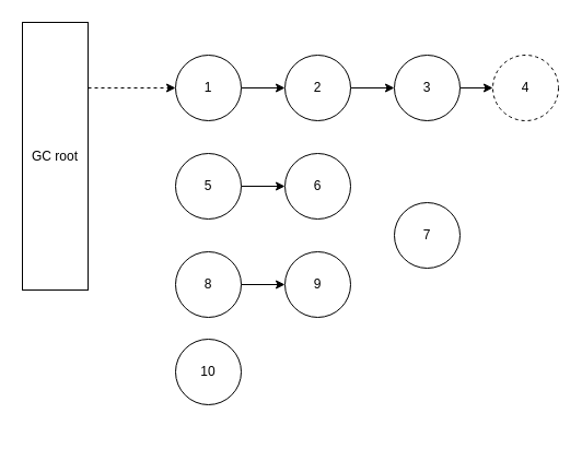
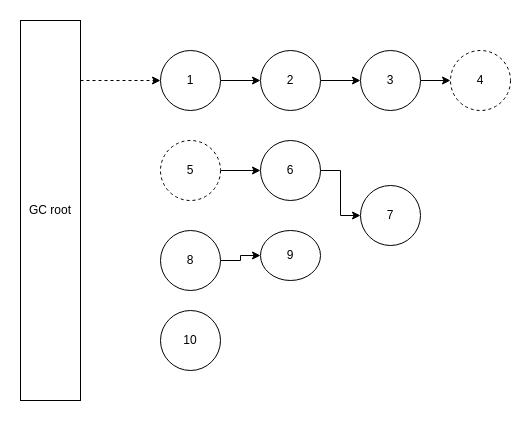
- <mxCell id="7" value="GC root" style="rounded=0;whiteSpace=wrap;html=1;" vertex="1" parent="1"><mxGeometry x="20" y="20" width="60" height="245" as="geometry" /></mxCell>
+ <mxCell id="7" value="GC root" style="rounded=0;whiteSpace=wrap;html=1;" vertex="1" parent="1"><mxGeometry x="20" y="20" width="60" height="380" as="geometry" /></mxCell>
- <mxCell id="12" value="5" style="ellipse;whiteSpace=wrap;html=1;aspect=fixed;" vertex="1" parent="1"><mxGeometry x="160" y="140" width="60" height="60" as="geometry" /></mxCell>
+ <mxCell id="12" value="5" style="ellipse;whiteSpace=wrap;html=1;aspect=fixed;dashed=1;" vertex="1" parent="1"><mxGeometry x="160" y="140" width="60" height="60" as="geometry" /></mxCell>
+ <mxCell id="13" style="edgeStyle=orthogonalEdgeStyle;rounded=0;orthogonalLoop=1;jettySize=auto;html=1;entryX=0;entryY=0.5;entryDx=0;entryDy=0;" edge="1" parent="1" source="14" target="15"><mxGeometry relative="1" as="geometry" /></mxCell>
- <mxCell id="18" value="9" style="ellipse;whiteSpace=wrap;html=1;aspect=fixed;" vertex="1" parent="1"><mxGeometry x="260" y="230" width="60" height="60" as="geometry" /></mxCell>
+ <mxCell id="18" value="9" style="ellipse;whiteSpace=wrap;html=1;aspect=fixed;" vertex="1" parent="1"><mxGeometry x="260" y="230" width="60" height="50" as="geometry" /></mxCell>
